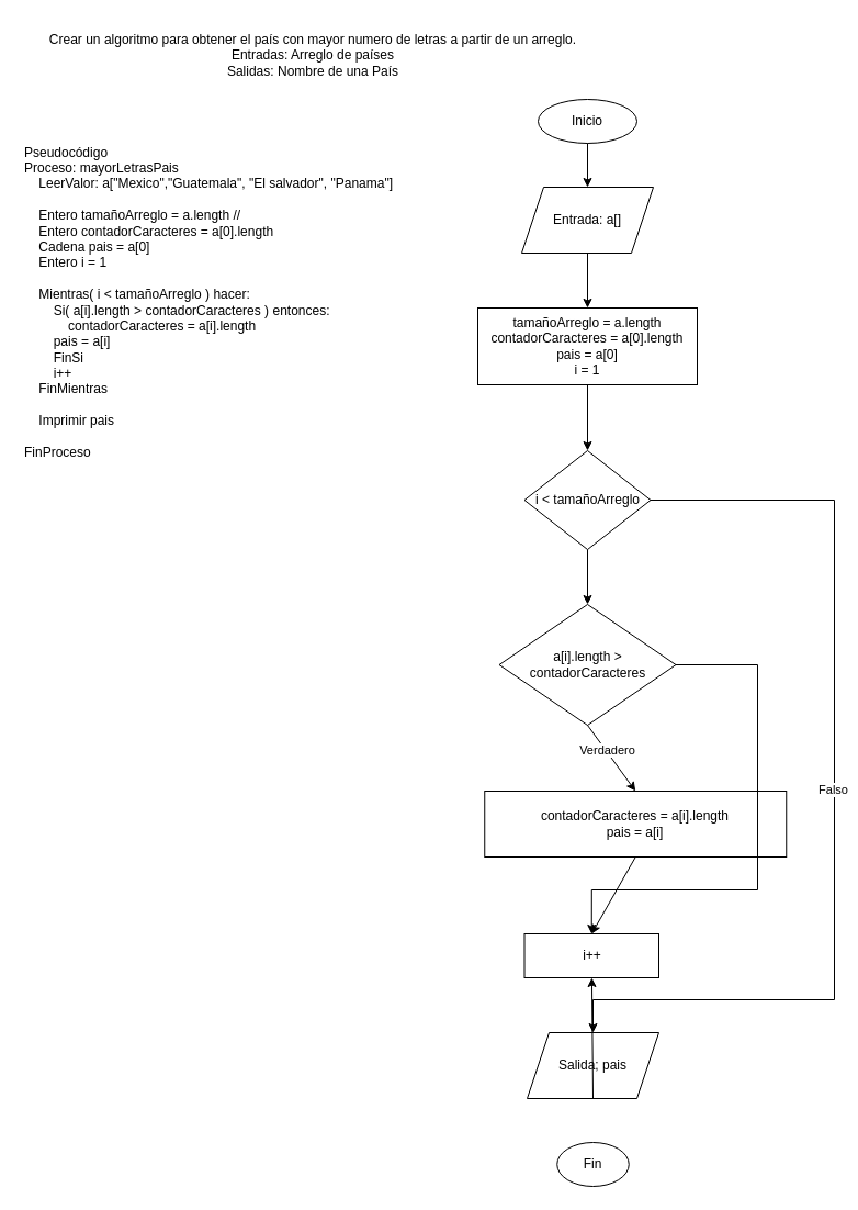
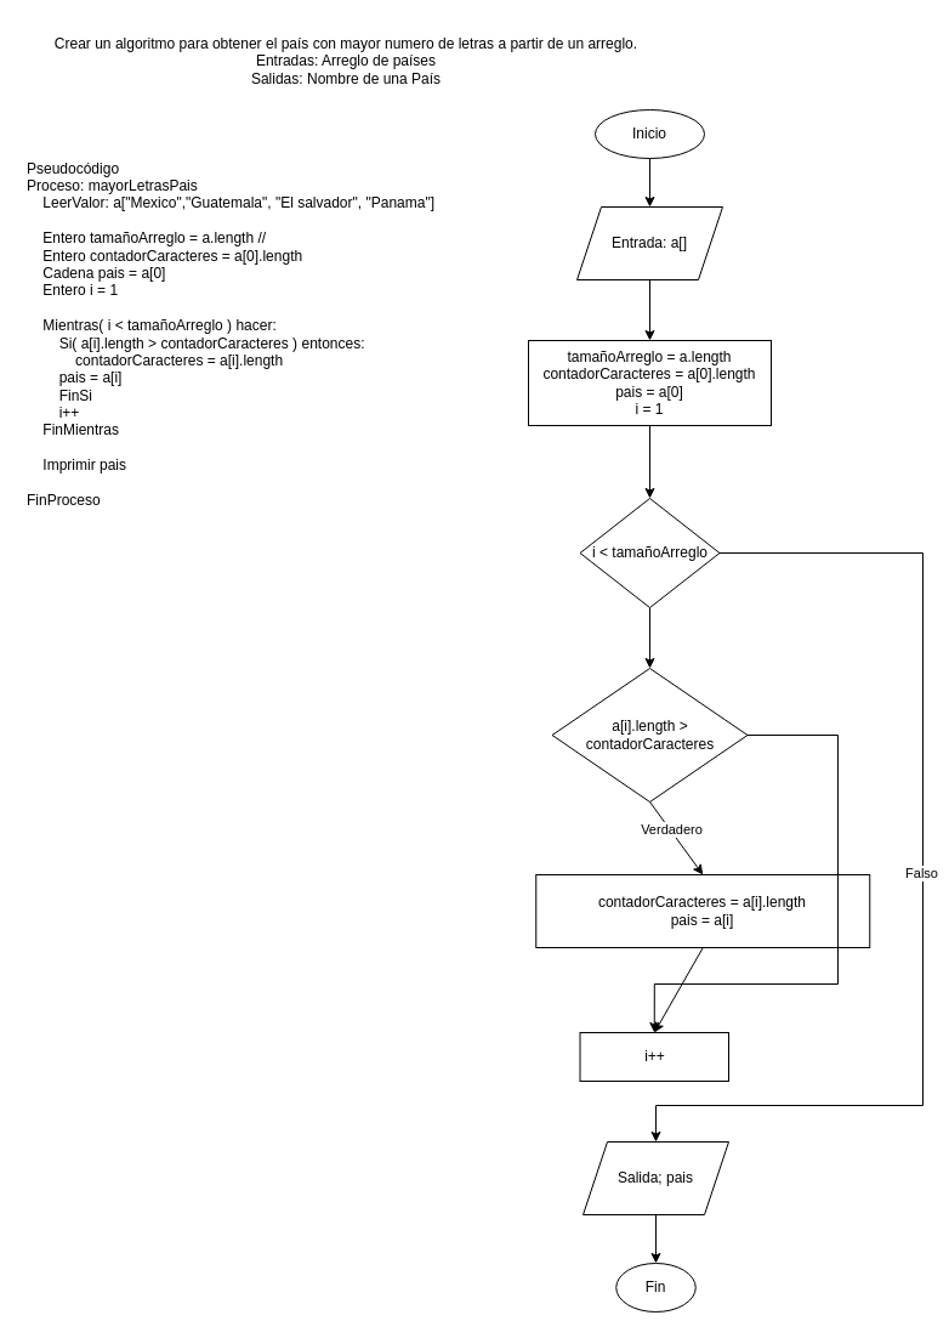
- <mxCell id="22" value="" style="endArrow=classic;html=1;rounded=0;exitX=0.5;exitY=1;exitDx=0;exitDy=0;" parent="1" source="20" target="17" edge="1"><mxGeometry width="50" height="50" relative="1" as="geometry"><mxPoint x="590" y="990" as="sourcePoint" /><mxPoint x="640" y="940" as="targetPoint" /></mxGeometry></mxCell>
+ <mxCell id="22" value="" style="endArrow=classic;html=1;rounded=0;exitX=0.5;exitY=1;exitDx=0;exitDy=0;entryX=0.5;entryY=0;entryDx=0;entryDy=0;" parent="1" source="20" target="21" edge="1"><mxGeometry width="50" height="50" relative="1" as="geometry"><mxPoint x="590" y="990" as="sourcePoint" /><mxPoint x="640" y="940" as="targetPoint" /></mxGeometry></mxCell>
